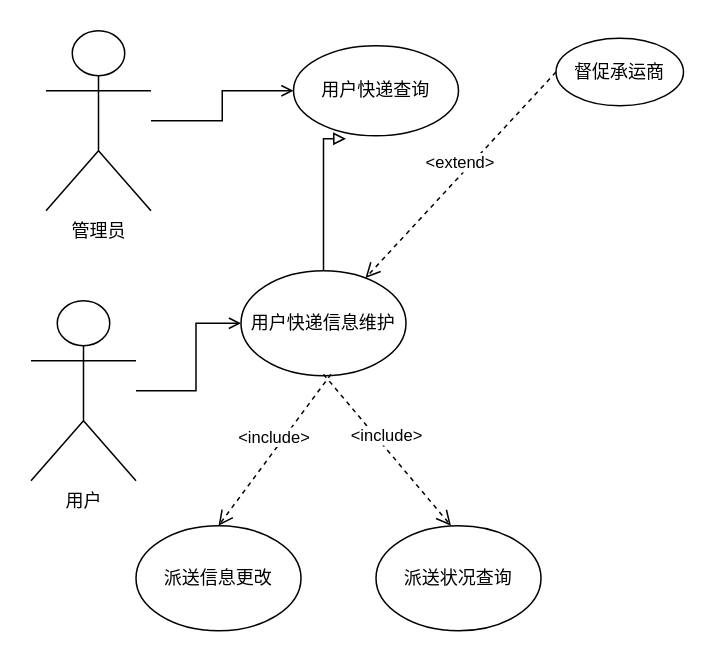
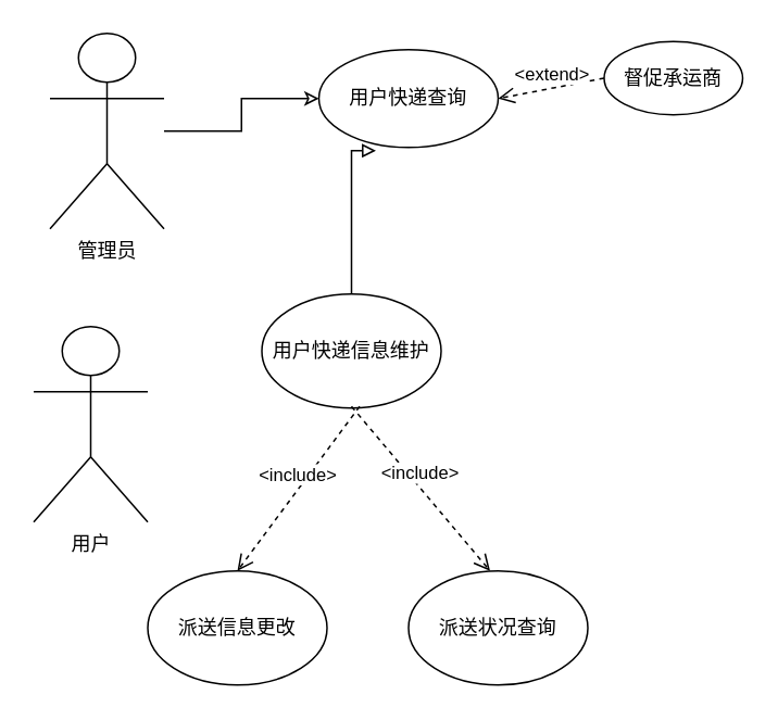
- <mxCell id="3" style="edgeStyle=orthogonalEdgeStyle;rounded=0;orthogonalLoop=1;jettySize=auto;html=1;endArrow=open;endFill=0;" edge="1" parent="1" source="4" target="2"><mxGeometry relative="1" as="geometry" /></mxCell>
+ <mxCell id="3" style="edgeStyle=orthogonalEdgeStyle;rounded=0;orthogonalLoop=1;jettySize=auto;html=1;endArrow=classic;endFill=0;" edge="1" parent="1" source="4" target="2"><mxGeometry relative="1" as="geometry" /></mxCell>
- <mxCell id="13" value="&amp;lt;extend&amp;gt;" style="html=1;verticalAlign=bottom;endArrow=open;dashed=1;endSize=8;exitX=0;exitY=0.5;exitDx=0;exitDy=0;" edge="1" parent="1" source="14" target="8"><mxGeometry relative="1" as="geometry"><mxPoint x="289.5" y="60" as="sourcePoint" /><mxPoint x="290" y="120" as="targetPoint" /></mxGeometry></mxCell>
+ <mxCell id="13" value="&amp;lt;extend&amp;gt;" style="html=1;verticalAlign=bottom;endArrow=open;dashed=1;endSize=8;exitX=0;exitY=0.5;exitDx=0;exitDy=0;entryX=1;entryY=0.5;entryDx=0;entryDy=0;" edge="1" parent="1" source="14" target="2"><mxGeometry relative="1" as="geometry"><mxPoint x="289.5" y="60" as="sourcePoint" /><mxPoint x="290" y="120" as="targetPoint" /></mxGeometry></mxCell>
- <mxCell id="5" style="edgeStyle=orthogonalEdgeStyle;rounded=0;orthogonalLoop=1;jettySize=auto;html=1;entryX=0;entryY=0.5;entryDx=0;entryDy=0;endArrow=open;endFill=0;" edge="1" parent="1" source="6" target="8"><mxGeometry relative="1" as="geometry"><Array as="points"><mxPoint x="130" y="260" /><mxPoint x="130" y="215" /></Array></mxGeometry></mxCell>
